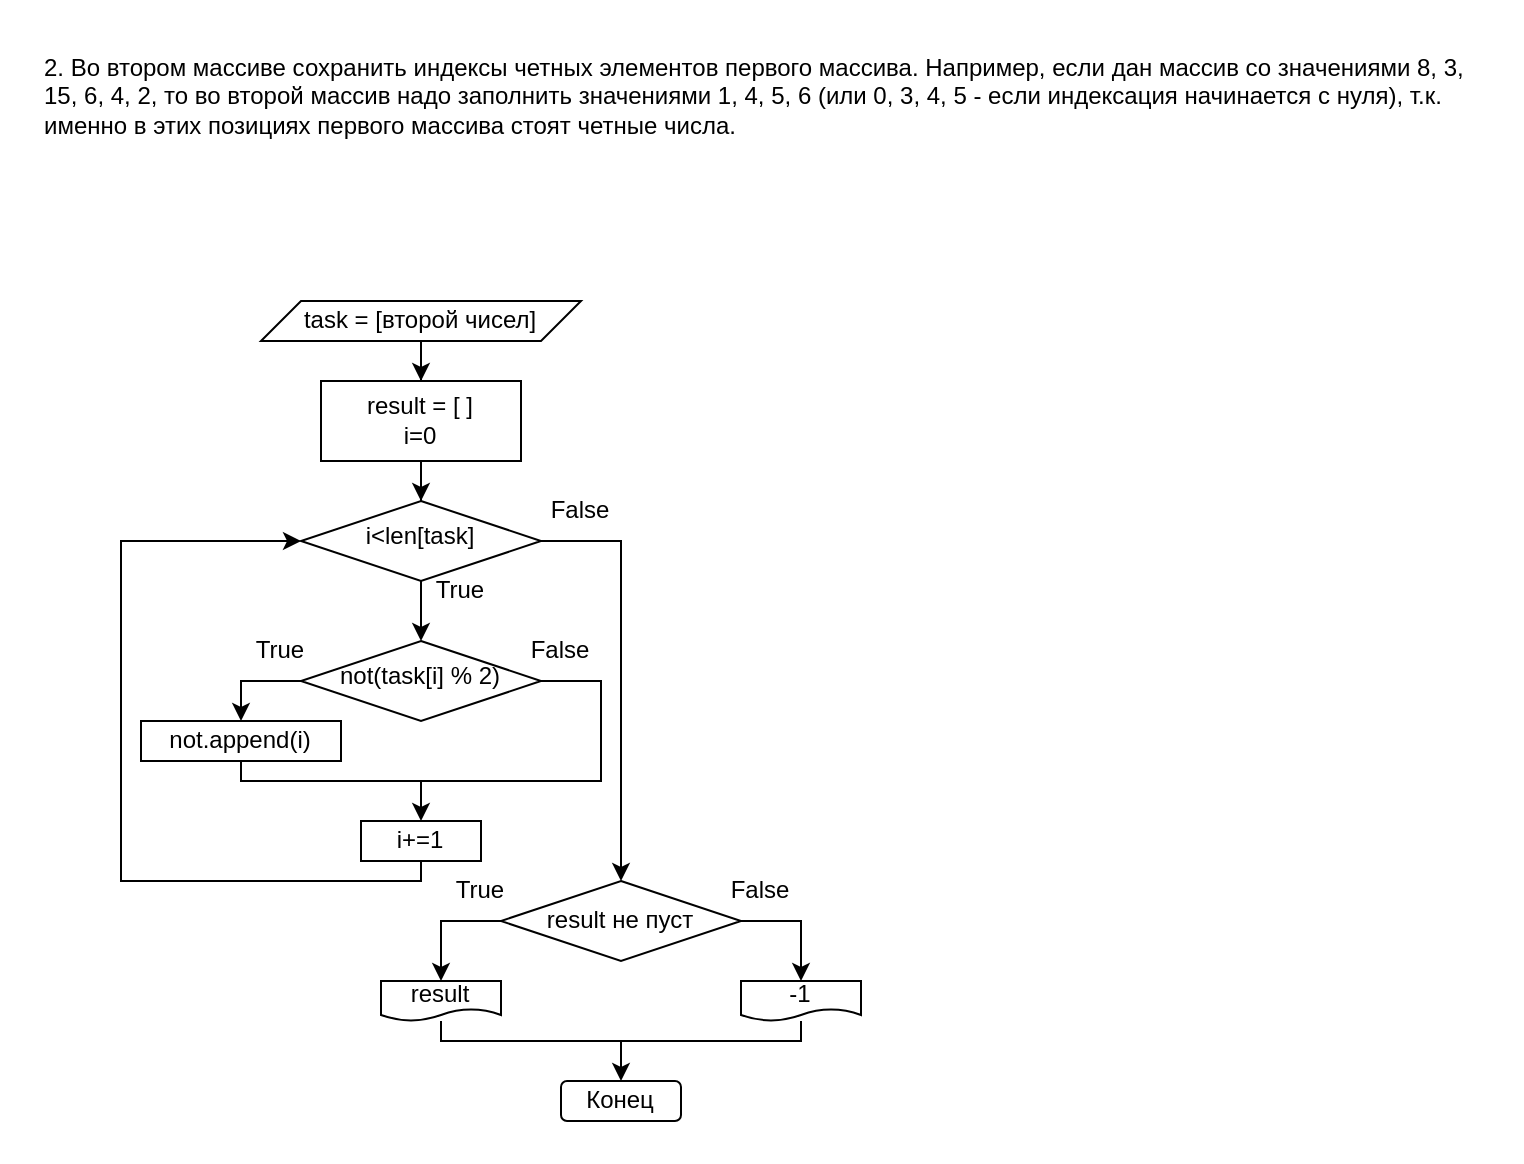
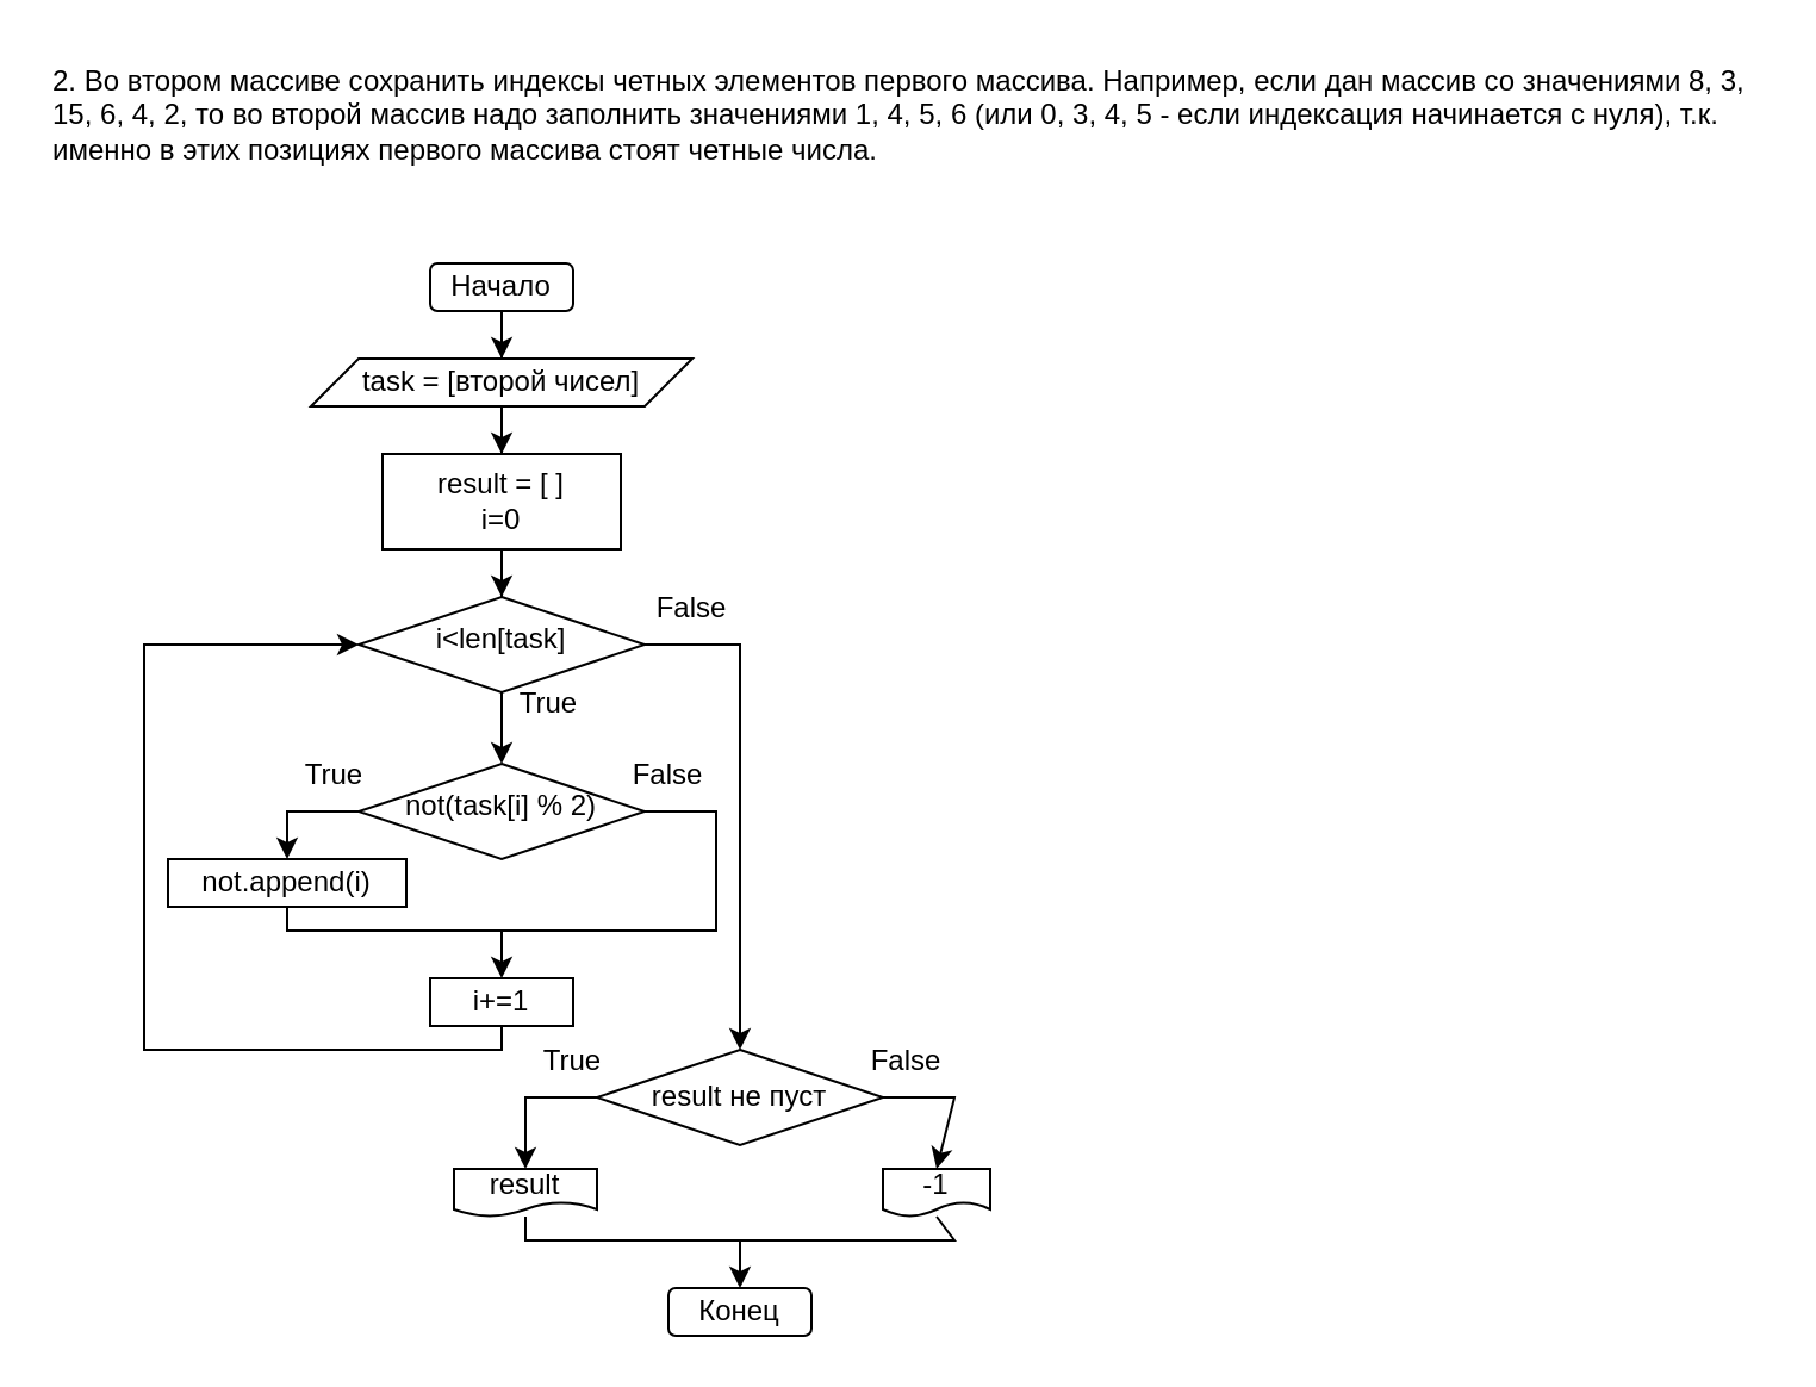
+ <mxCell id="3" value="Начало" style="rounded=1;whiteSpace=wrap;html=1;fontSize=12;glass=0;strokeWidth=1;shadow=0;" parent="1" vertex="1"><mxGeometry x="180" y="110" width="60" height="20" as="geometry" /></mxCell>
+ <mxCell id="2" value="" style="edgeStyle=orthogonalEdgeStyle;rounded=0;orthogonalLoop=1;jettySize=auto;html=1;entryX=0.5;entryY=0;entryDx=0;entryDy=0;" edge="1" parent="1" source="3" target="28"><mxGeometry relative="1" as="geometry"><mxPoint x="210" y="160" as="targetPoint" /></mxGeometry></mxCell>
- <mxCell id="29" value="-1" style="shape=document;whiteSpace=wrap;html=1;boundedLbl=1;" vertex="1" parent="1"><mxGeometry x="370" y="490" width="60" height="20" as="geometry" /></mxCell>
+ <mxCell id="29" value="-1" style="shape=document;whiteSpace=wrap;html=1;boundedLbl=1;" vertex="1" parent="1"><mxGeometry x="370" y="490" width="45" height="20" as="geometry" /></mxCell>
